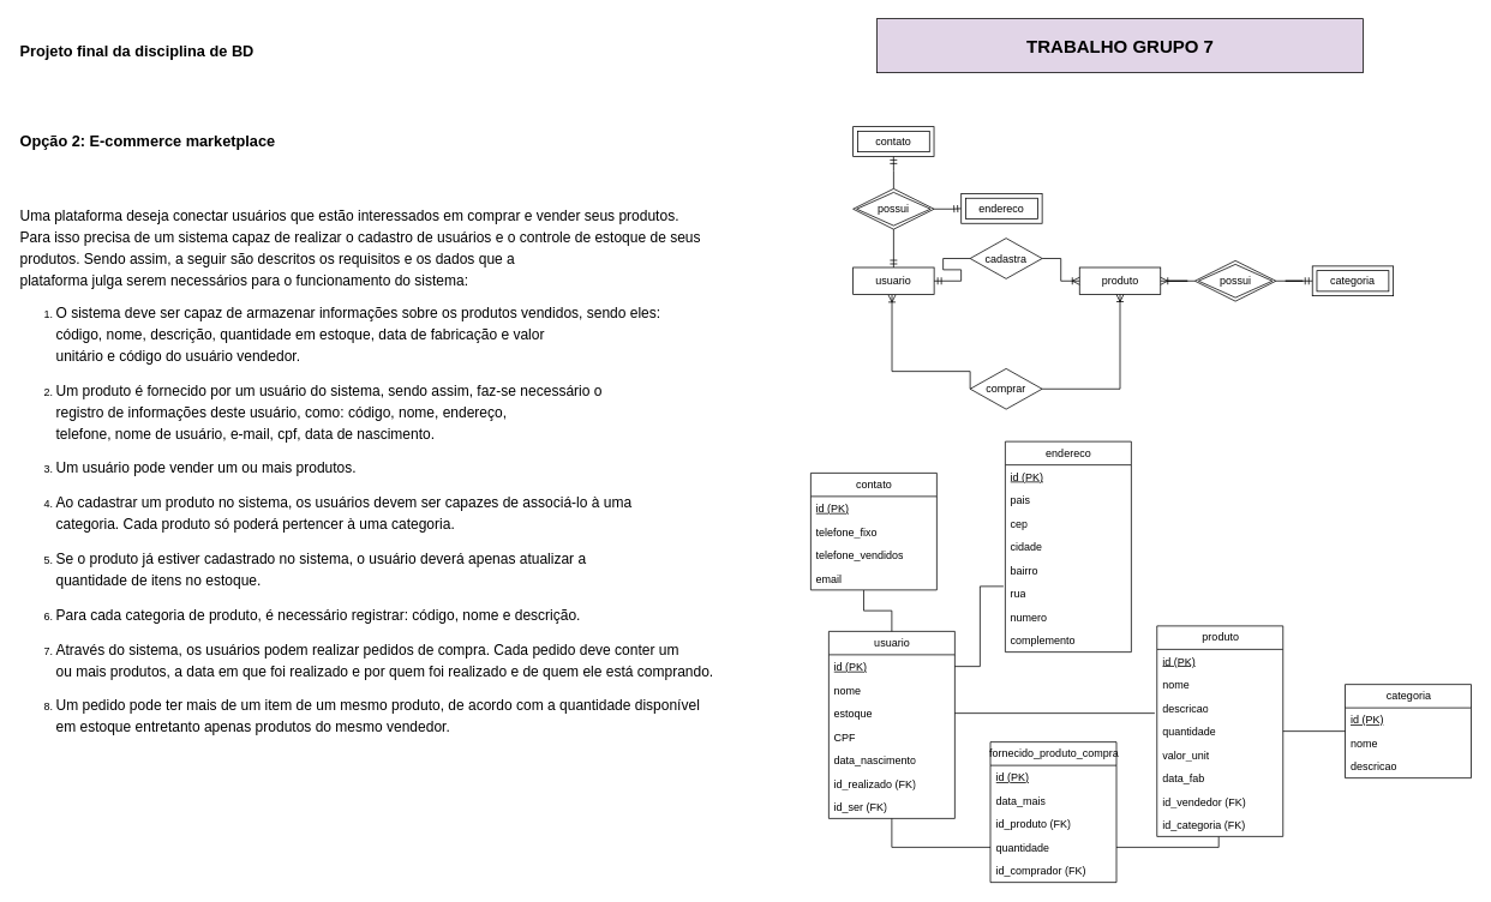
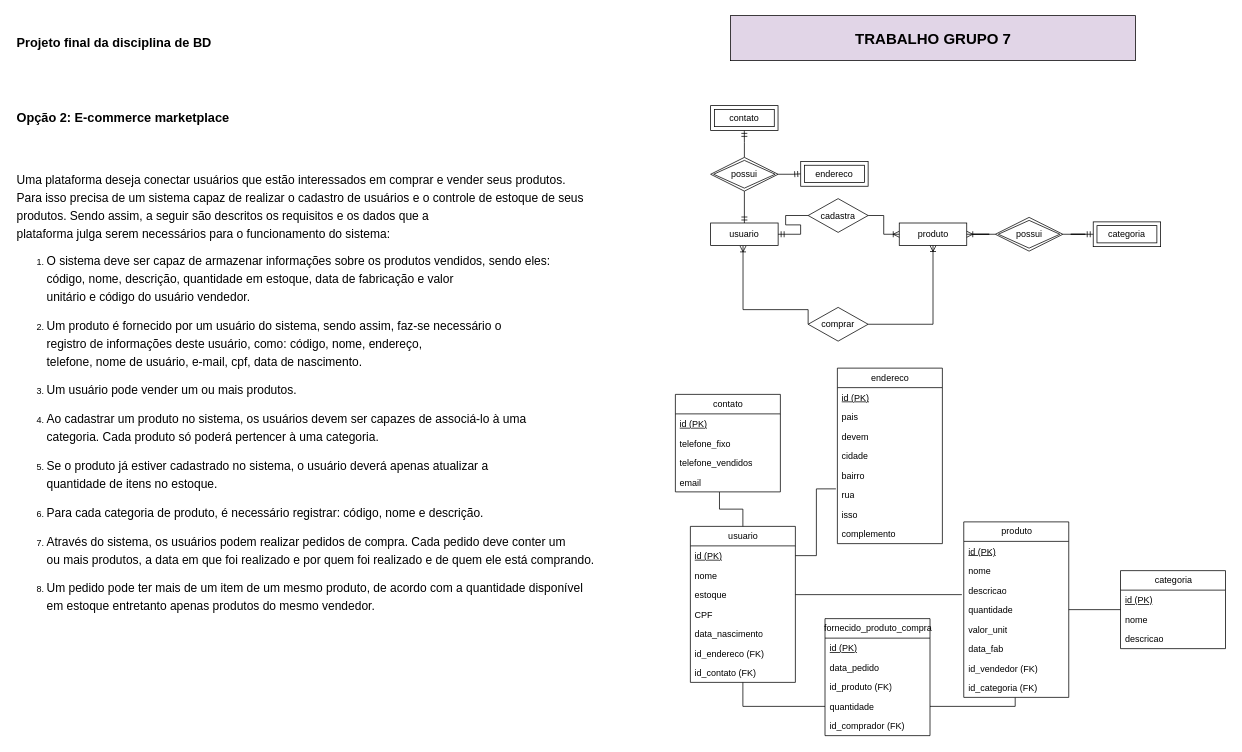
- <mxCell id="44" value="cep" style="text;strokeColor=none;fillColor=none;align=left;verticalAlign=top;spacingLeft=4;spacingRight=4;overflow=hidden;rotatable=0;points=[[0,0.5],[1,0.5]];portConstraint=eastwest;whiteSpace=wrap;html=1;" parent="41" vertex="1"><mxGeometry y="78" width="140" height="26" as="geometry" /></mxCell>
+ <mxCell id="44" value="devem" style="text;strokeColor=none;fillColor=none;align=left;verticalAlign=top;spacingLeft=4;spacingRight=4;overflow=hidden;rotatable=0;points=[[0,0.5],[1,0.5]];portConstraint=eastwest;whiteSpace=wrap;html=1;" parent="41" vertex="1"><mxGeometry y="78" width="140" height="26" as="geometry" /></mxCell>
- <mxCell id="48" value="numero" style="text;strokeColor=none;fillColor=none;align=left;verticalAlign=top;spacingLeft=4;spacingRight=4;overflow=hidden;rotatable=0;points=[[0,0.5],[1,0.5]];portConstraint=eastwest;whiteSpace=wrap;html=1;" parent="41" vertex="1"><mxGeometry y="182" width="140" height="26" as="geometry" /></mxCell>
+ <mxCell id="48" value="isso" style="text;strokeColor=none;fillColor=none;align=left;verticalAlign=top;spacingLeft=4;spacingRight=4;overflow=hidden;rotatable=0;points=[[0,0.5],[1,0.5]];portConstraint=eastwest;whiteSpace=wrap;html=1;" parent="41" vertex="1"><mxGeometry y="182" width="140" height="26" as="geometry" /></mxCell>
- <mxCell id="18" value="id_realizado (FK)" style="text;strokeColor=none;fillColor=none;align=left;verticalAlign=top;spacingLeft=4;spacingRight=4;overflow=hidden;rotatable=0;points=[[0,0.5],[1,0.5]];portConstraint=eastwest;whiteSpace=wrap;html=1;" parent="12" vertex="1"><mxGeometry y="156" width="140" height="26" as="geometry" /></mxCell>
+ <mxCell id="18" value="id_endereco (FK)" style="text;strokeColor=none;fillColor=none;align=left;verticalAlign=top;spacingLeft=4;spacingRight=4;overflow=hidden;rotatable=0;points=[[0,0.5],[1,0.5]];portConstraint=eastwest;whiteSpace=wrap;html=1;" parent="12" vertex="1"><mxGeometry y="156" width="140" height="26" as="geometry" /></mxCell>
- <mxCell id="35" value="data_mais" style="text;strokeColor=none;fillColor=none;align=left;verticalAlign=top;spacingLeft=4;spacingRight=4;overflow=hidden;rotatable=0;points=[[0,0.5],[1,0.5]];portConstraint=eastwest;whiteSpace=wrap;html=1;" parent="33" vertex="1"><mxGeometry y="52" width="140" height="26" as="geometry" /></mxCell>
+ <mxCell id="35" value="data_pedido" style="text;strokeColor=none;fillColor=none;align=left;verticalAlign=top;spacingLeft=4;spacingRight=4;overflow=hidden;rotatable=0;points=[[0,0.5],[1,0.5]];portConstraint=eastwest;whiteSpace=wrap;html=1;" parent="33" vertex="1"><mxGeometry y="52" width="140" height="26" as="geometry" /></mxCell>
- <mxCell id="19" value="id_ser (FK)" style="text;strokeColor=none;fillColor=none;align=left;verticalAlign=top;spacingLeft=4;spacingRight=4;overflow=hidden;rotatable=0;points=[[0,0.5],[1,0.5]];portConstraint=eastwest;whiteSpace=wrap;html=1;" parent="12" vertex="1"><mxGeometry y="182" width="140" height="26" as="geometry" /></mxCell>
+ <mxCell id="19" value="id_contato (FK)" style="text;strokeColor=none;fillColor=none;align=left;verticalAlign=top;spacingLeft=4;spacingRight=4;overflow=hidden;rotatable=0;points=[[0,0.5],[1,0.5]];portConstraint=eastwest;whiteSpace=wrap;html=1;" parent="12" vertex="1"><mxGeometry y="182" width="140" height="26" as="geometry" /></mxCell>
